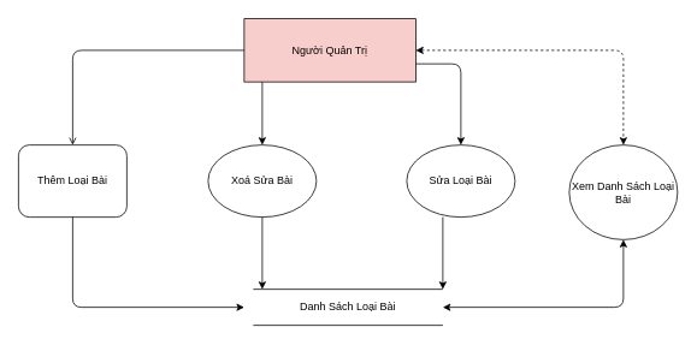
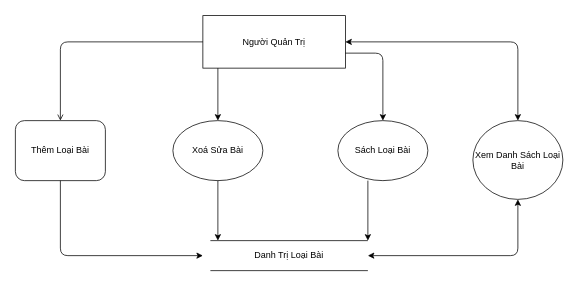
- <mxCell id="2" value="Người Quản Trị" style="rounded=0;whiteSpace=wrap;html=1;fillColor=#f8cecc;" parent="1" vertex="1"><mxGeometry x="270" y="20" width="190" height="70" as="geometry" /></mxCell>
+ <mxCell id="2" value="Người Quản Trị" style="rounded=0;whiteSpace=wrap;html=1;" parent="1" vertex="1"><mxGeometry x="270" y="20" width="190" height="70" as="geometry" /></mxCell>
- <mxCell id="14" value="" style="endArrow=classic;startArrow=classic;html=1;exitX=1;exitY=0.5;exitDx=0;exitDy=0;entryX=0.5;entryY=0;entryDx=0;entryDy=0;dashed=1;" parent="1" source="2" target="6" edge="1"><mxGeometry width="50" height="50" relative="1" as="geometry"><mxPoint x="580" y="50" as="sourcePoint" /><mxPoint x="700" y="150" as="targetPoint" /><Array as="points"><mxPoint x="690" y="55" /></Array></mxGeometry></mxCell>
+ <mxCell id="14" value="" style="endArrow=classic;startArrow=classic;html=1;exitX=1;exitY=0.5;exitDx=0;exitDy=0;entryX=0.5;entryY=0;entryDx=0;entryDy=0;" parent="1" source="2" target="6" edge="1"><mxGeometry width="50" height="50" relative="1" as="geometry"><mxPoint x="580" y="50" as="sourcePoint" /><mxPoint x="700" y="150" as="targetPoint" /><Array as="points"><mxPoint x="690" y="55" /></Array></mxGeometry></mxCell>
- <mxCell id="5" value="Sửa Loại Bài" style="ellipse;whiteSpace=wrap;html=1;" parent="1" vertex="1"><mxGeometry x="450" y="160" width="120" height="80" as="geometry" /></mxCell>
+ <mxCell id="5" value="Sách Loại Bài" style="ellipse;whiteSpace=wrap;html=1;" parent="1" vertex="1"><mxGeometry x="450" y="160" width="120" height="80" as="geometry" /></mxCell>
- <mxCell id="10" value="Danh Sách Loại Bài" style="text;html=1;strokeColor=none;fillColor=none;align=center;verticalAlign=middle;whiteSpace=wrap;rounded=0;" parent="1" vertex="1"><mxGeometry x="300" y="330" width="170" height="20" as="geometry" /></mxCell>
+ <mxCell id="10" value="Danh Trị Loại Bài" style="text;html=1;strokeColor=none;fillColor=none;align=center;verticalAlign=middle;whiteSpace=wrap;rounded=0;" parent="1" vertex="1"><mxGeometry x="300" y="330" width="170" height="20" as="geometry" /></mxCell>
